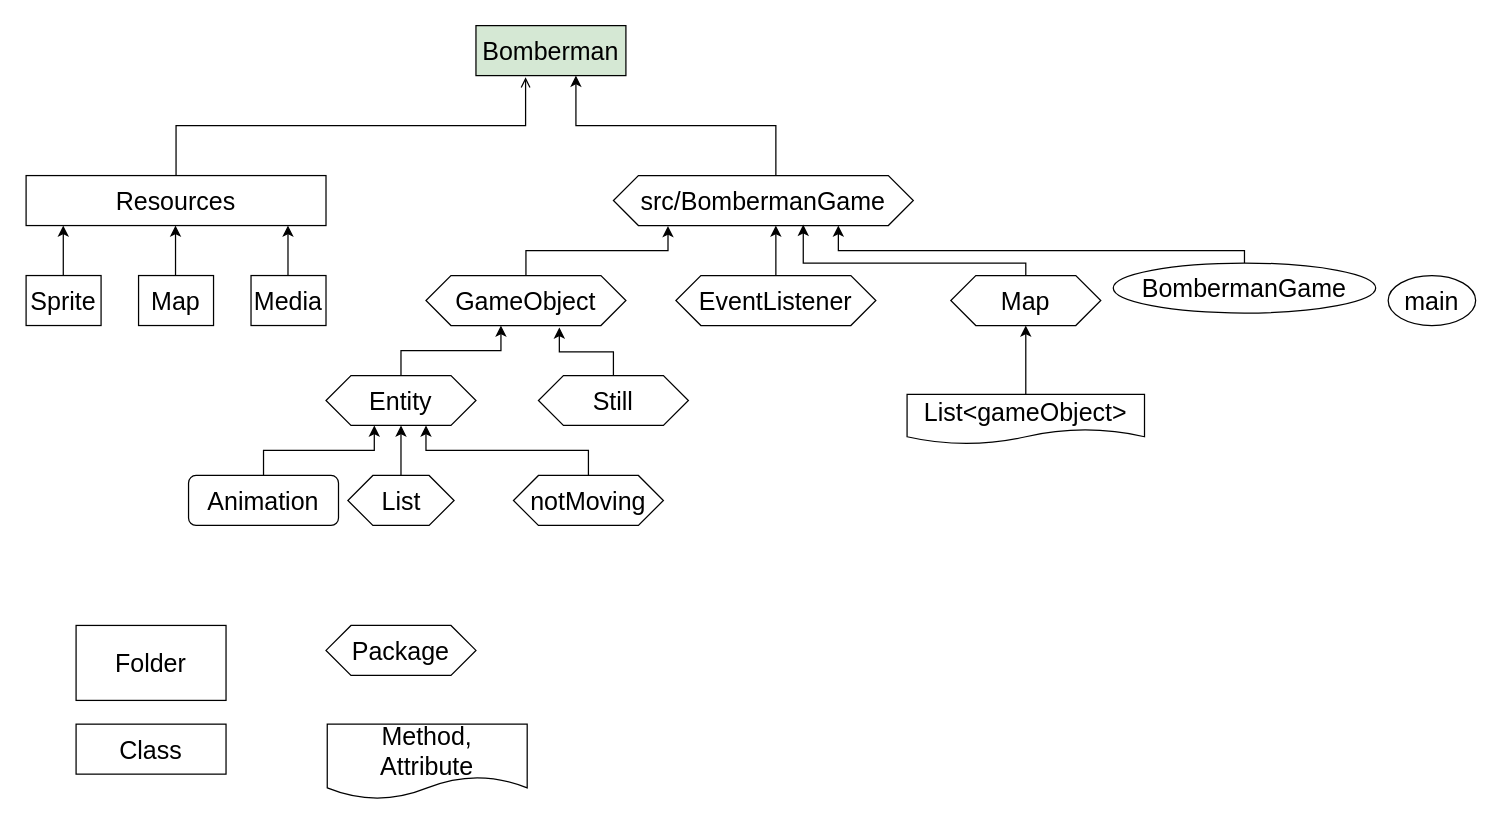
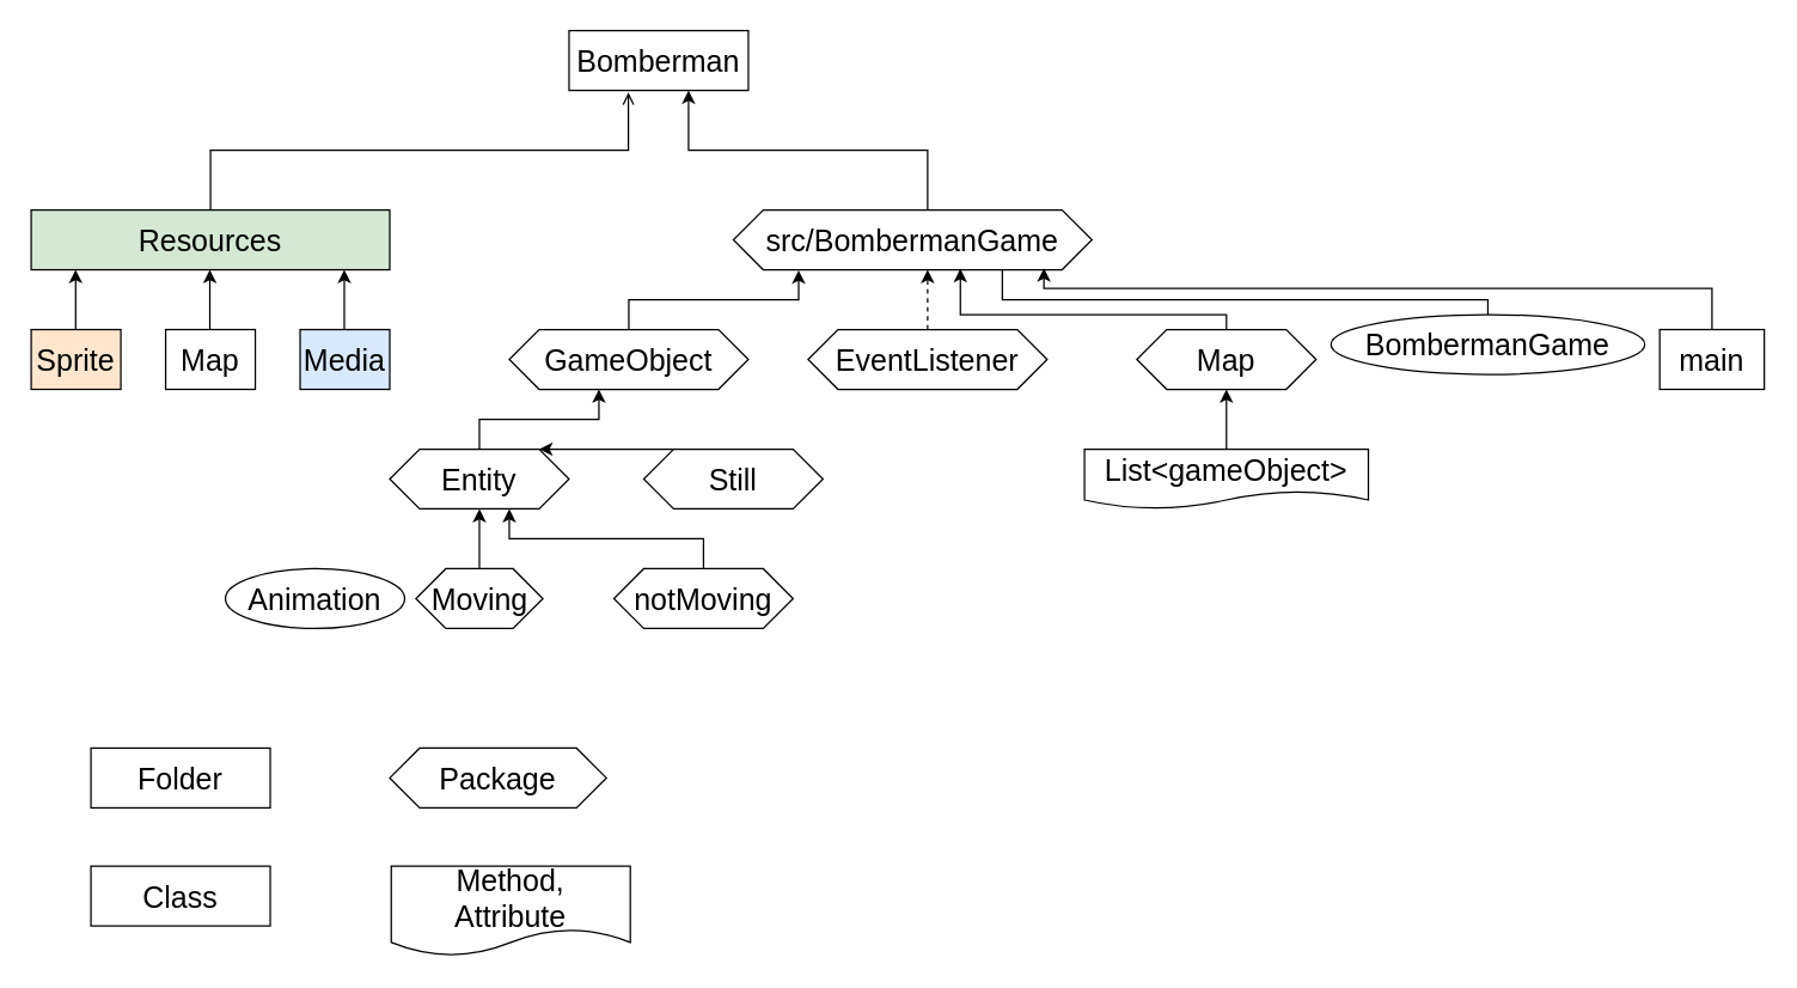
- <mxCell id="2" value="&lt;font style=&quot;font-size: 20px;&quot;&gt;Bomberman&lt;/font&gt;" style="rounded=0;whiteSpace=wrap;html=1;fillColor=#d5e8d4;" parent="1" vertex="1"><mxGeometry x="380" y="20" width="120" height="40" as="geometry" /></mxCell>
+ <mxCell id="2" value="&lt;font style=&quot;font-size: 20px;&quot;&gt;Bomberman&lt;/font&gt;" style="rounded=0;whiteSpace=wrap;html=1;" parent="1" vertex="1"><mxGeometry x="380" y="20" width="120" height="40" as="geometry" /></mxCell>
- <mxCell id="4" value="Resources" style="rounded=0;whiteSpace=wrap;html=1;fontFamily=Helvetica;fontSize=20;" parent="1" vertex="1"><mxGeometry y="140" width="240" height="40" as="geometry" x="20" /></mxCell>
+ <mxCell id="4" value="Resources" style="rounded=0;whiteSpace=wrap;html=1;fontFamily=Helvetica;fontSize=20;fillColor=#d5e8d4;" parent="1" vertex="1"><mxGeometry y="140" width="240" height="40" as="geometry" x="20" /></mxCell>
- <mxCell id="32" value="" style="edgeStyle=elbowEdgeStyle;elbow=vertical;endArrow=classic;html=1;rounded=0;fontFamily=Helvetica;fontSize=20;entryX=0.75;entryY=1;entryDx=0;entryDy=0;exitX=0.5;exitY=0;exitDx=0;exitDy=0;" parent="1" source="33" target="12" edge="1"><mxGeometry width="50" height="50" relative="1" as="geometry"><mxPoint x="940" y="220" as="sourcePoint" /><mxPoint x="770" y="200" as="targetPoint" /><Array as="points"><mxPoint x="690" y="200" /></Array></mxGeometry></mxCell>
+ <mxCell id="32" value="" style="edgeStyle=elbowEdgeStyle;elbow=vertical;endArrow=none;html=1;rounded=0;fontFamily=Helvetica;fontSize=20;entryX=0.75;entryY=1;entryDx=0;entryDy=0;exitX=0.5;exitY=0;exitDx=0;exitDy=0;" parent="1" source="33" target="12" edge="1"><mxGeometry width="50" height="50" relative="1" as="geometry"><mxPoint x="940" y="220" as="sourcePoint" /><mxPoint x="770" y="200" as="targetPoint" /><Array as="points"><mxPoint x="690" y="200" /></Array></mxGeometry></mxCell>
+ <mxCell id="34" value="" style="edgeStyle=elbowEdgeStyle;elbow=vertical;endArrow=classic;html=1;rounded=0;fontFamily=Helvetica;fontSize=20;exitX=0.5;exitY=0;exitDx=0;exitDy=0;entryX=0.866;entryY=0.972;entryDx=0;entryDy=0;entryPerimeter=0;" parent="1" source="35" target="12" edge="1"><mxGeometry width="50" height="50" relative="1" as="geometry"><mxPoint x="1140" y="210" as="sourcePoint" /><mxPoint x="660" y="180" as="targetPoint" /><Array as="points"><mxPoint x="850" y="192.5" /></Array></mxGeometry></mxCell>
- <mxCell id="26" value="" style="edgeStyle=orthogonalEdgeStyle;rounded=0;orthogonalLoop=1;jettySize=auto;html=1;fontFamily=Helvetica;fontSize=20;" parent="1" source="27" target="12" edge="1"><mxGeometry relative="1" as="geometry"><Array as="points"><mxPoint x="620" y="190" /><mxPoint x="620" y="190" /></Array></mxGeometry></mxCell>
+ <mxCell id="26" value="" style="edgeStyle=orthogonalEdgeStyle;rounded=0;orthogonalLoop=1;jettySize=auto;html=1;fontFamily=Helvetica;fontSize=20;dashed=1;" parent="1" source="27" target="12" edge="1"><mxGeometry relative="1" as="geometry"><Array as="points"><mxPoint x="620" y="190" /><mxPoint x="620" y="190" /></Array></mxGeometry></mxCell>
- <mxCell id="6" value="Sprite" style="rounded=0;html=1;fontFamily=Helvetica;fontSize=20;whiteSpace=wrap;" parent="1" vertex="1"><mxGeometry y="220" width="60" height="40" as="geometry" x="20" /></mxCell>
+ <mxCell id="6" value="Sprite" style="rounded=0;html=1;fontFamily=Helvetica;fontSize=20;whiteSpace=wrap;fillColor=#ffe6cc;" parent="1" vertex="1"><mxGeometry y="220" width="60" height="40" as="geometry" x="20" /></mxCell>
- <mxCell id="9" value="Media" style="rounded=0;html=1;fontFamily=Helvetica;fontSize=20;whiteSpace=wrap;" parent="1" vertex="1"><mxGeometry x="200" y="220" width="60" height="40" as="geometry" /></mxCell>
+ <mxCell id="9" value="Media" style="rounded=0;html=1;fontFamily=Helvetica;fontSize=20;whiteSpace=wrap;fillColor=#dae8fc;" parent="1" vertex="1"><mxGeometry x="200" y="220" width="60" height="40" as="geometry" /></mxCell>
- <mxCell id="35" value="main&lt;br&gt;" style="ellipse;whiteSpace=wrap;html=1;fontFamily=Helvetica;fontSize=20;" parent="1" vertex="1"><mxGeometry x="1110" y="220" width="70" height="40" as="geometry" /></mxCell>
+ <mxCell id="35" value="main&lt;br&gt;" style="whiteSpace=wrap;html=1;fontFamily=Helvetica;fontSize=20;rounded=0;" parent="1" vertex="1"><mxGeometry x="1110" y="220" width="70" height="40" as="geometry" /></mxCell>
- <mxCell id="23" value="" style="edgeStyle=elbowEdgeStyle;elbow=vertical;endArrow=classic;html=1;rounded=0;fontFamily=Helvetica;fontSize=20;entryX=0.667;entryY=1.038;entryDx=0;entryDy=0;entryPerimeter=0;exitX=0.5;exitY=0;exitDx=0;exitDy=0;" parent="1" source="24" target="14" edge="1"><mxGeometry width="50" height="50" relative="1" as="geometry"><mxPoint x="540" y="300" as="sourcePoint" /><mxPoint x="270" y="340" as="targetPoint" /></mxGeometry></mxCell>
+ <mxCell id="23" value="" style="edgeStyle=elbowEdgeStyle;elbow=vertical;endArrow=classic;html=1;rounded=0;fontFamily=Helvetica;fontSize=20;exitX=0.5;exitY=0;exitDx=0;exitDy=0;" parent="1" source="24" target="16" edge="1"><mxGeometry width="50" height="50" relative="1" as="geometry"><mxPoint x="540" y="300" as="sourcePoint" /><mxPoint x="270" y="340" as="targetPoint" /></mxGeometry></mxCell>
- <mxCell id="31" value="List&amp;lt;gameObject&amp;gt;" style="shape=document;whiteSpace=wrap;html=1;boundedLbl=1;fontFamily=Helvetica;fontSize=20;" parent="1" vertex="1"><mxGeometry x="725" y="315" width="190" height="40" as="geometry" /></mxCell>
+ <mxCell id="31" value="List&amp;lt;gameObject&amp;gt;" style="shape=document;whiteSpace=wrap;html=1;boundedLbl=1;fontFamily=Helvetica;fontSize=20;" parent="1" vertex="1"><mxGeometry x="725" y="300" width="190" height="40" as="geometry" /></mxCell>
- <mxCell id="21" value="" style="edgeStyle=elbowEdgeStyle;elbow=vertical;endArrow=classic;html=1;rounded=0;fontFamily=Helvetica;fontSize=20;entryX=0.322;entryY=1;entryDx=0;entryDy=0;entryPerimeter=0;exitX=0.5;exitY=0;exitDx=0;exitDy=0;" parent="1" source="17" target="16" edge="1"><mxGeometry width="50" height="50" relative="1" as="geometry"><mxPoint x="210" y="370" as="sourcePoint" /><mxPoint x="260" y="340" as="targetPoint" /></mxGeometry></mxCell>
- <mxCell id="17" value="Animation" style="whiteSpace=wrap;html=1;fontFamily=Helvetica;fontSize=20;rounded=1;" parent="1" vertex="1"><mxGeometry x="150" y="380" width="120" height="40" as="geometry" /></mxCell>
+ <mxCell id="17" value="Animation" style="ellipse;whiteSpace=wrap;html=1;fontFamily=Helvetica;fontSize=20;" parent="1" vertex="1"><mxGeometry x="150" y="380" width="120" height="40" as="geometry" /></mxCell>
- <mxCell id="19" value="List" style="shape=hexagon;perimeter=hexagonPerimeter2;whiteSpace=wrap;html=1;fixedSize=1;fontFamily=Helvetica;fontSize=20;" parent="1" vertex="1"><mxGeometry x="277.5" y="380" width="85" height="40" as="geometry" /></mxCell>
+ <mxCell id="19" value="Moving" style="shape=hexagon;perimeter=hexagonPerimeter2;whiteSpace=wrap;html=1;fixedSize=1;fontFamily=Helvetica;fontSize=20;" parent="1" vertex="1"><mxGeometry x="277.5" y="380" width="85" height="40" as="geometry" /></mxCell>
- <mxCell id="37" value="Package" style="shape=hexagon;perimeter=hexagonPerimeter2;whiteSpace=wrap;html=1;fixedSize=1;fontSize=20;" vertex="1" parent="1"><mxGeometry x="260" y="500" width="120" height="40" as="geometry" /></mxCell>
+ <mxCell id="37" value="Package" style="shape=hexagon;perimeter=hexagonPerimeter2;whiteSpace=wrap;html=1;fixedSize=1;fontSize=20;" vertex="1" parent="1"><mxGeometry x="260" y="500" width="145" height="40" as="geometry" /></mxCell>
- <mxCell id="36" value="Folder&lt;br&gt;" style="rounded=0;whiteSpace=wrap;html=1;fontSize=20;" vertex="1" parent="1"><mxGeometry x="60" y="500" width="120" height="60" as="geometry" /></mxCell>
+ <mxCell id="36" value="Folder&lt;br&gt;" style="rounded=0;whiteSpace=wrap;html=1;fontSize=20;" vertex="1" parent="1"><mxGeometry x="60" y="500" width="120" height="40" as="geometry" /></mxCell>
